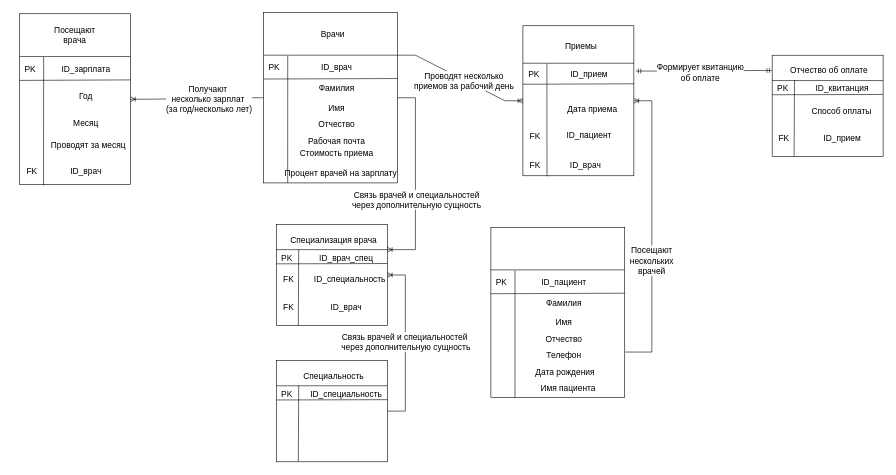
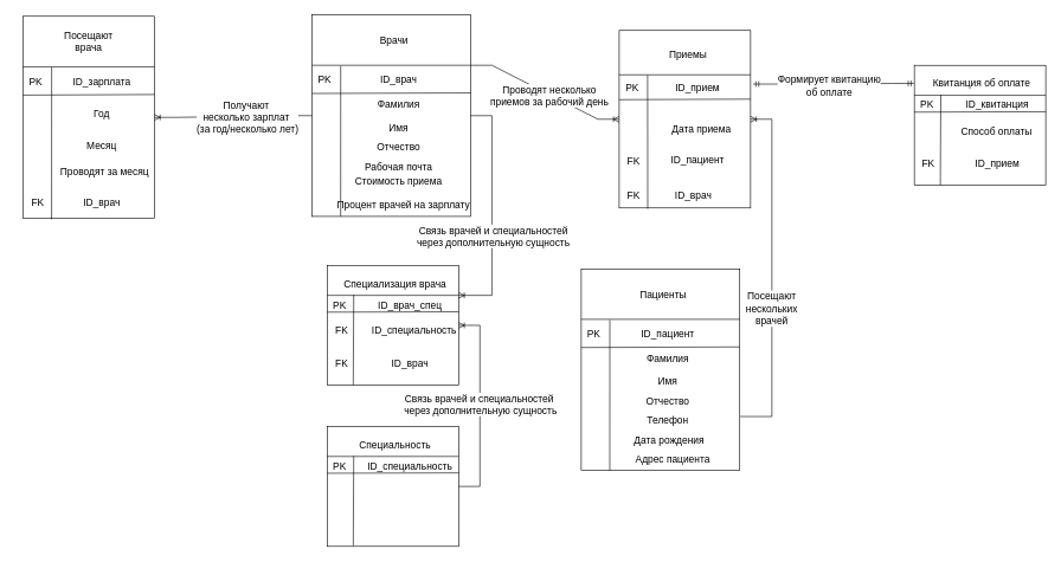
- <mxCell id="72" value="&lt;font style=&quot;font-size: 14px&quot;&gt;Отчество об оплате&lt;/font&gt;" style="text;html=1;strokeColor=none;fillColor=none;align=center;verticalAlign=middle;whiteSpace=wrap;rounded=0;" vertex="1" parent="1"><mxGeometry x="1304.41" y="102.07" width="156.26" height="30" as="geometry" /></mxCell>
+ <mxCell id="72" value="&lt;font style=&quot;font-size: 14px&quot;&gt;Квитанция об оплате&lt;/font&gt;" style="text;html=1;strokeColor=none;fillColor=none;align=center;verticalAlign=middle;whiteSpace=wrap;rounded=0;" vertex="1" parent="1"><mxGeometry x="1304.41" y="102.07" width="156.26" height="30" as="geometry" /></mxCell>
+ <mxCell id="59" value="&lt;font style=&quot;font-size: 14px&quot;&gt;Пациенты&lt;/font&gt;" style="text;html=1;strokeColor=none;fillColor=none;align=center;verticalAlign=middle;whiteSpace=wrap;rounded=0;" vertex="1" parent="1"><mxGeometry x="879.75" y="399" width="106.5" height="30" as="geometry" /></mxCell>
- <mxCell id="69" value="Имя пациента" style="text;html=1;strokeColor=none;fillColor=none;align=center;verticalAlign=middle;whiteSpace=wrap;rounded=0;fontSize=14;" vertex="1" parent="1"><mxGeometry x="842.18" y="631" width="210" height="30" as="geometry" /></mxCell>
+ <mxCell id="69" value="Адрес пациента" style="text;html=1;strokeColor=none;fillColor=none;align=center;verticalAlign=middle;whiteSpace=wrap;rounded=0;fontSize=14;" vertex="1" parent="1"><mxGeometry x="842.18" y="631" width="210" height="30" as="geometry" /></mxCell>
